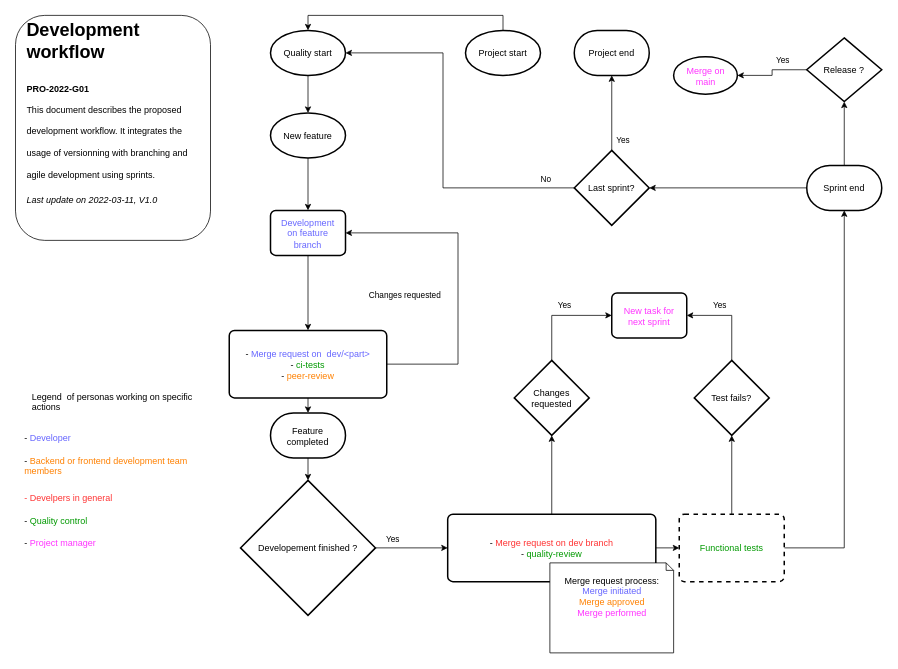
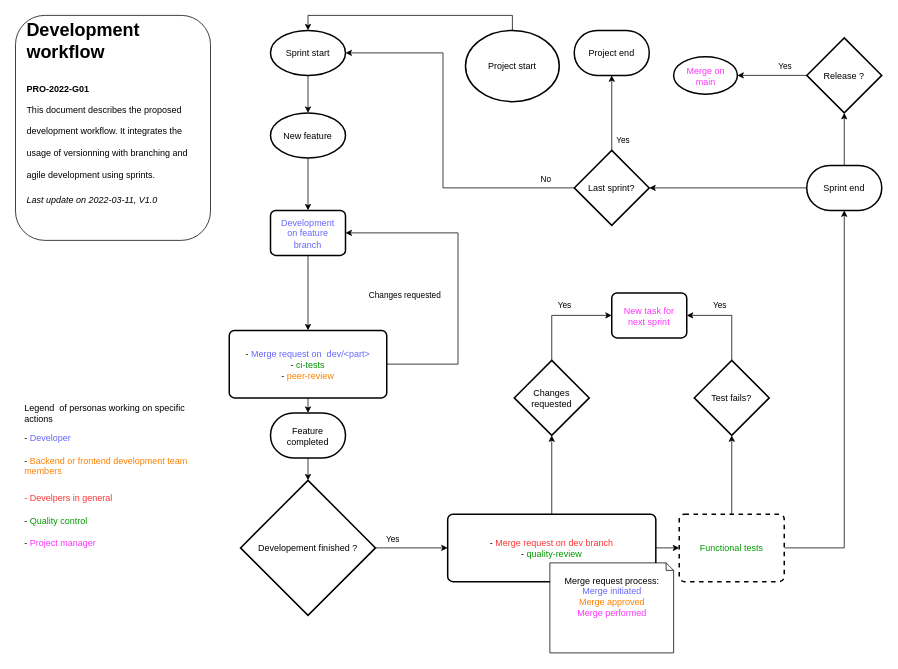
- <mxCell id="19" value="Project start" style="strokeWidth=2;html=1;shape=mxgraph.flowchart.start_1;whiteSpace=wrap;spacingLeft=10;spacingBottom=-1;spacingRight=10;" parent="1" vertex="1"><mxGeometry x="620" y="40" width="100" height="60" as="geometry" /></mxCell>
+ <mxCell id="19" value="Project start" style="strokeWidth=2;html=1;shape=mxgraph.flowchart.start_1;whiteSpace=wrap;spacingLeft=10;spacingBottom=-1;spacingRight=10;" parent="1" vertex="1"><mxGeometry x="620" y="40" width="125" height="95" as="geometry" /></mxCell>
- <mxCell id="8" value="Quality start" style="strokeWidth=2;html=1;shape=mxgraph.flowchart.start_1;whiteSpace=wrap;spacingLeft=10;spacingBottom=-1;spacingRight=10;" parent="1" vertex="1"><mxGeometry x="360" y="40" width="100" height="60" as="geometry" /></mxCell>
+ <mxCell id="8" value="Sprint start" style="strokeWidth=2;html=1;shape=mxgraph.flowchart.start_1;whiteSpace=wrap;spacingLeft=10;spacingBottom=-1;spacingRight=10;" parent="1" vertex="1"><mxGeometry x="360" y="40" width="100" height="60" as="geometry" /></mxCell>
- <mxCell id="51" value="Release ?" style="strokeWidth=2;html=1;shape=mxgraph.flowchart.decision;whiteSpace=wrap;spacingLeft=10;spacingBottom=-1;spacingRight=10;" parent="1" vertex="1"><mxGeometry x="1075" y="50" width="100" height="85" as="geometry" /></mxCell>
+ <mxCell id="51" value="Release ?" style="strokeWidth=2;html=1;shape=mxgraph.flowchart.decision;whiteSpace=wrap;spacingLeft=10;spacingBottom=-1;spacingRight=10;" parent="1" vertex="1"><mxGeometry x="1075" y="50" width="100" height="100" as="geometry" /></mxCell>
- <mxCell id="42" value="Legend&amp;nbsp; of personas working on specific actions&lt;br&gt;" style="text;html=1;strokeColor=none;fillColor=none;align=left;verticalAlign=top;whiteSpace=wrap;rounded=0;" parent="1" vertex="1"><mxGeometry x="40" y="515" width="220" height="40" as="geometry" /></mxCell>
+ <mxCell id="42" value="Legend&amp;nbsp; of personas working on specific actions&lt;br&gt;" style="text;html=1;strokeColor=none;fillColor=none;align=left;verticalAlign=top;whiteSpace=wrap;rounded=0;" parent="1" vertex="1"><mxGeometry x="30" y="530" width="220" height="40" as="geometry" /></mxCell>
